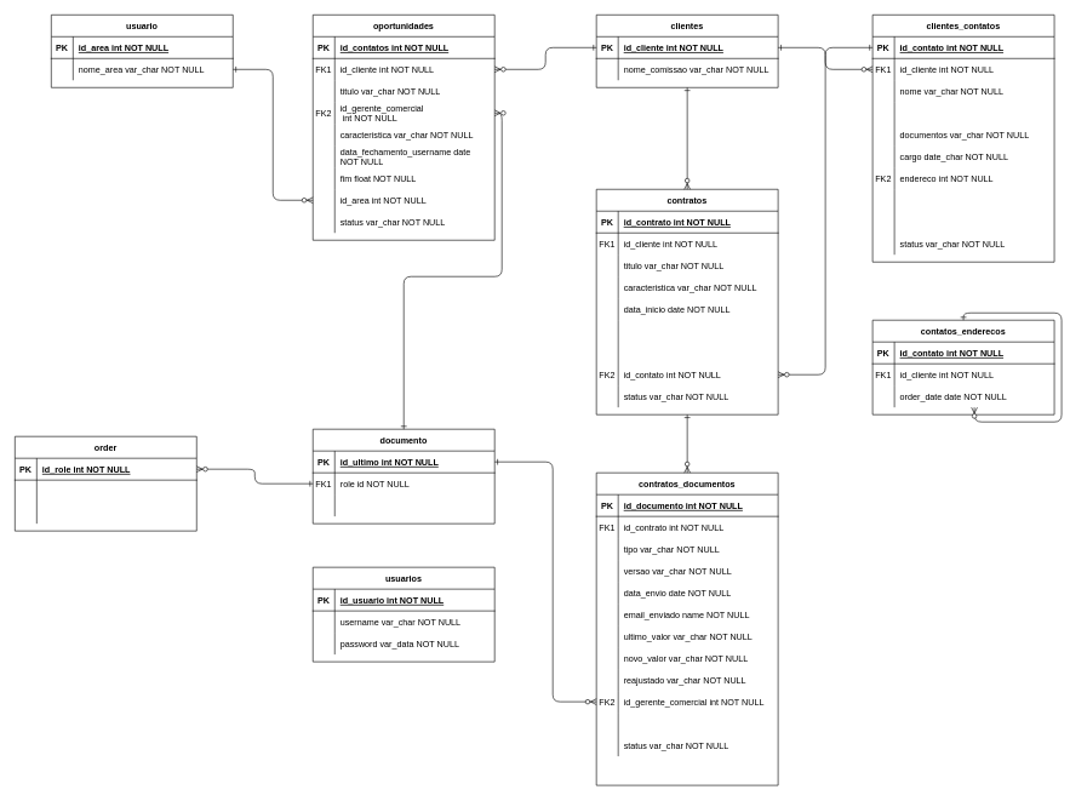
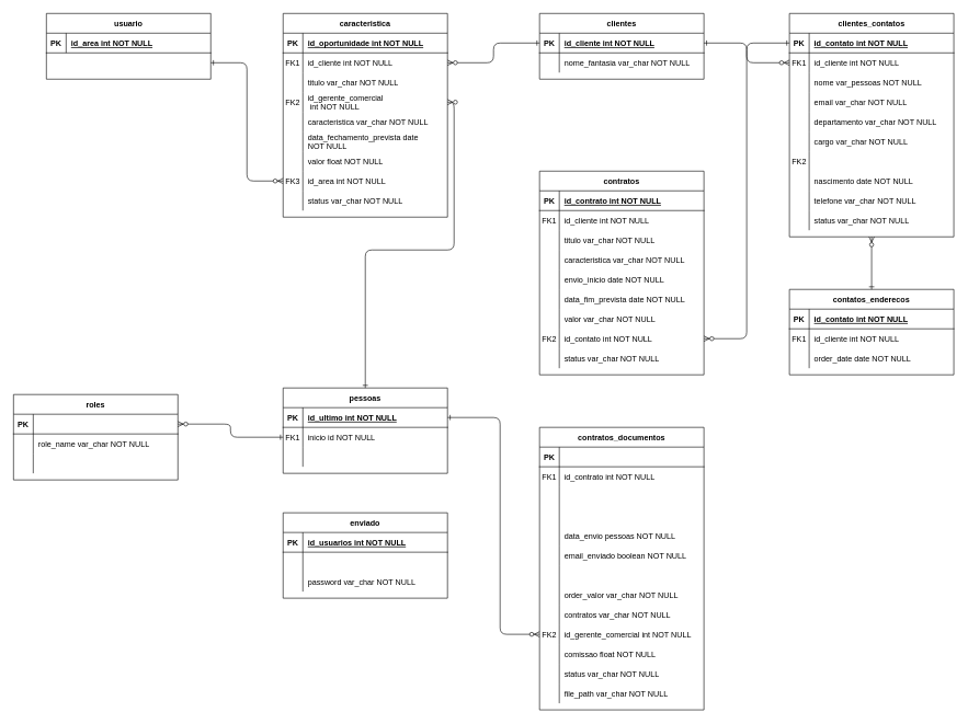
- <mxCell id="155" value="oportunidades" style="shape=table;startSize=30;container=1;collapsible=1;childLayout=tableLayout;fixedRows=1;rowLines=0;fontStyle=1;align=center;resizeLast=1;" vertex="1" parent="1"><mxGeometry x="430" y="20" width="250" height="310" as="geometry" /></mxCell>
+ <mxCell id="155" value="caracteristica" style="shape=table;startSize=30;container=1;collapsible=1;childLayout=tableLayout;fixedRows=1;rowLines=0;fontStyle=1;align=center;resizeLast=1;" vertex="1" parent="1"><mxGeometry x="430" y="20" width="250" height="310" as="geometry" /></mxCell>
- <mxCell id="158" value="id_contatos int NOT NULL " style="shape=partialRectangle;overflow=hidden;connectable=0;fillColor=none;top=0;left=0;bottom=0;right=0;align=left;spacingLeft=6;fontStyle=5;" vertex="1" parent="156"><mxGeometry x="30" width="220" height="30" as="geometry"><mxRectangle width="220" height="30" as="alternateBounds" /></mxGeometry></mxCell>
+ <mxCell id="158" value="id_oportunidade int NOT NULL " style="shape=partialRectangle;overflow=hidden;connectable=0;fillColor=none;top=0;left=0;bottom=0;right=0;align=left;spacingLeft=6;fontStyle=5;" vertex="1" parent="156"><mxGeometry x="30" width="220" height="30" as="geometry"><mxRectangle width="220" height="30" as="alternateBounds" /></mxGeometry></mxCell>
- <mxCell id="191" value="nome_area var_char NOT NULL" style="shape=partialRectangle;overflow=hidden;connectable=0;fillColor=none;top=0;left=0;bottom=0;right=0;align=left;spacingLeft=6;" vertex="1" parent="189"><mxGeometry x="30" width="220" height="30" as="geometry"><mxRectangle width="220" height="30" as="alternateBounds" /></mxGeometry></mxCell>
- <mxCell id="40" value="nome_comissao var_char NOT NULL" style="shape=partialRectangle;overflow=hidden;connectable=0;fillColor=none;top=0;left=0;bottom=0;right=0;align=left;spacingLeft=6;" parent="38" vertex="1"><mxGeometry x="30" width="220" height="30" as="geometry"><mxRectangle width="220" height="30" as="alternateBounds" /></mxGeometry></mxCell>
+ <mxCell id="40" value="nome_fantasia var_char NOT NULL" style="shape=partialRectangle;overflow=hidden;connectable=0;fillColor=none;top=0;left=0;bottom=0;right=0;align=left;spacingLeft=6;" parent="38" vertex="1"><mxGeometry x="30" width="220" height="30" as="geometry"><mxRectangle width="220" height="30" as="alternateBounds" /></mxGeometry></mxCell>
- <mxCell id="12" value="nome var_char NOT NULL" style="shape=partialRectangle;overflow=hidden;connectable=0;fillColor=none;top=0;left=0;bottom=0;right=0;align=left;spacingLeft=6;" parent="10" vertex="1"><mxGeometry x="30" width="220" height="30" as="geometry"><mxRectangle width="220" height="30" as="alternateBounds" /></mxGeometry></mxCell>
+ <mxCell id="12" value="nome var_pessoas NOT NULL" style="shape=partialRectangle;overflow=hidden;connectable=0;fillColor=none;top=0;left=0;bottom=0;right=0;align=left;spacingLeft=6;" parent="10" vertex="1"><mxGeometry x="30" width="220" height="30" as="geometry"><mxRectangle width="220" height="30" as="alternateBounds" /></mxGeometry></mxCell>
+ <mxCell id="15" value="email var_char NOT NULL" style="shape=partialRectangle;overflow=hidden;connectable=0;fillColor=none;top=0;left=0;bottom=0;right=0;align=left;spacingLeft=6;" parent="13" vertex="1"><mxGeometry x="30" width="220" height="30" as="geometry"><mxRectangle width="220" height="30" as="alternateBounds" /></mxGeometry></mxCell>
- <mxCell id="18" value="documentos var_char NOT NULL" style="shape=partialRectangle;overflow=hidden;connectable=0;fillColor=none;top=0;left=0;bottom=0;right=0;align=left;spacingLeft=6;" parent="16" vertex="1"><mxGeometry x="30" width="220" height="30" as="geometry"><mxRectangle width="220" height="30" as="alternateBounds" /></mxGeometry></mxCell>
+ <mxCell id="18" value="departamento var_char NOT NULL" style="shape=partialRectangle;overflow=hidden;connectable=0;fillColor=none;top=0;left=0;bottom=0;right=0;align=left;spacingLeft=6;" parent="16" vertex="1"><mxGeometry x="30" width="220" height="30" as="geometry"><mxRectangle width="220" height="30" as="alternateBounds" /></mxGeometry></mxCell>
- <mxCell id="69" value="" style="endArrow=ERzeroToMany;startArrow=ERone;endFill=1;startFill=0;exitX=0.5;exitY=1;exitDx=0;exitDy=0;entryX=0.5;entryY=0;entryDx=0;entryDy=0;rounded=1;edgeStyle=orthogonalEdgeStyle;" parent="1" source="34" target="41" edge="1"><mxGeometry width="100" height="100" relative="1" as="geometry"><mxPoint x="1070" y="130" as="sourcePoint" /><mxPoint x="970" y="220" as="targetPoint" /></mxGeometry></mxCell>
- <mxCell id="173" value="data_fechamento_username date &#10;NOT NULL" style="shape=partialRectangle;overflow=hidden;connectable=0;fillColor=none;top=0;left=0;bottom=0;right=0;align=left;spacingLeft=6;" vertex="1" parent="171"><mxGeometry x="30" width="220" height="30" as="geometry"><mxRectangle width="220" height="30" as="alternateBounds" /></mxGeometry></mxCell>
+ <mxCell id="173" value="data_fechamento_prevista date &#10;NOT NULL" style="shape=partialRectangle;overflow=hidden;connectable=0;fillColor=none;top=0;left=0;bottom=0;right=0;align=left;spacingLeft=6;" vertex="1" parent="171"><mxGeometry x="30" width="220" height="30" as="geometry"><mxRectangle width="220" height="30" as="alternateBounds" /></mxGeometry></mxCell>
- <mxCell id="21" value="cargo date_char NOT NULL" style="shape=partialRectangle;overflow=hidden;connectable=0;fillColor=none;top=0;left=0;bottom=0;right=0;align=left;spacingLeft=6;" parent="19" vertex="1"><mxGeometry x="30" width="220" height="30" as="geometry"><mxRectangle width="220" height="30" as="alternateBounds" /></mxGeometry></mxCell>
+ <mxCell id="21" value="cargo var_char NOT NULL" style="shape=partialRectangle;overflow=hidden;connectable=0;fillColor=none;top=0;left=0;bottom=0;right=0;align=left;spacingLeft=6;" parent="19" vertex="1"><mxGeometry x="30" width="220" height="30" as="geometry"><mxRectangle width="220" height="30" as="alternateBounds" /></mxGeometry></mxCell>
- <mxCell id="24" value="endereco int NOT NULL" style="shape=partialRectangle;overflow=hidden;connectable=0;fillColor=none;top=0;left=0;bottom=0;right=0;align=left;spacingLeft=6;" parent="22" vertex="1"><mxGeometry x="30" width="220" height="30" as="geometry"><mxRectangle width="220" height="30" as="alternateBounds" /></mxGeometry></mxCell>
- <mxCell id="176" value="fim float NOT NULL" style="shape=partialRectangle;overflow=hidden;connectable=0;fillColor=none;top=0;left=0;bottom=0;right=0;align=left;spacingLeft=6;" vertex="1" parent="174"><mxGeometry x="30" width="220" height="30" as="geometry"><mxRectangle width="220" height="30" as="alternateBounds" /></mxGeometry></mxCell>
+ <mxCell id="176" value="valor float NOT NULL" style="shape=partialRectangle;overflow=hidden;connectable=0;fillColor=none;top=0;left=0;bottom=0;right=0;align=left;spacingLeft=6;" vertex="1" parent="174"><mxGeometry x="30" width="220" height="30" as="geometry"><mxRectangle width="220" height="30" as="alternateBounds" /></mxGeometry></mxCell>
+ <mxCell id="178" value="FK3" style="shape=partialRectangle;overflow=hidden;connectable=0;fillColor=none;top=0;left=0;bottom=0;right=0;" vertex="1" parent="177"><mxGeometry width="30" height="30" as="geometry"><mxRectangle width="30" height="30" as="alternateBounds" /></mxGeometry></mxCell>
+ <mxCell id="27" value="nascimento date NOT NULL" style="shape=partialRectangle;overflow=hidden;connectable=0;fillColor=none;top=0;left=0;bottom=0;right=0;align=left;spacingLeft=6;" parent="25" vertex="1"><mxGeometry x="30" width="220" height="30" as="geometry"><mxRectangle width="220" height="30" as="alternateBounds" /></mxGeometry></mxCell>
+ <mxCell id="30" value="telefone var_char NOT NULL" style="shape=partialRectangle;overflow=hidden;connectable=0;fillColor=none;top=0;left=0;bottom=0;right=0;align=left;spacingLeft=6;" parent="28" vertex="1"><mxGeometry x="30" width="220" height="30" as="geometry"><mxRectangle width="220" height="30" as="alternateBounds" /></mxGeometry></mxCell>
- <mxCell id="56" value="data_inicio date NOT NULL" style="shape=partialRectangle;overflow=hidden;connectable=0;fillColor=none;top=0;left=0;bottom=0;right=0;align=left;spacingLeft=6;" parent="54" vertex="1"><mxGeometry x="30" width="220" height="30" as="geometry"><mxRectangle width="220" height="30" as="alternateBounds" /></mxGeometry></mxCell>
+ <mxCell id="56" value="envio_inicio date NOT NULL" style="shape=partialRectangle;overflow=hidden;connectable=0;fillColor=none;top=0;left=0;bottom=0;right=0;align=left;spacingLeft=6;" parent="54" vertex="1"><mxGeometry x="30" width="220" height="30" as="geometry"><mxRectangle width="220" height="30" as="alternateBounds" /></mxGeometry></mxCell>
- <mxCell id="80" value="" style="endArrow=ERzeroToMany;startArrow=ERone;endFill=1;startFill=0;rounded=1;edgeStyle=orthogonalEdgeStyle;exitX=0.5;exitY=0;exitDx=0;exitDy=0;" parent="1" source="70" target="79" edge="1"><mxGeometry width="100" height="100" relative="1" as="geometry"><mxPoint x="1295" y="390" as="sourcePoint" /><mxPoint x="1080" y="590" as="targetPoint" /></mxGeometry></mxCell>
+ <mxCell id="80" value="" style="endArrow=ERzeroToMany;startArrow=ERone;endFill=1;startFill=0;entryX=0.5;entryY=1;entryDx=0;entryDy=0;rounded=1;edgeStyle=orthogonalEdgeStyle;exitX=0.5;exitY=0;exitDx=0;exitDy=0;" parent="1" source="70" target="3" edge="1"><mxGeometry width="100" height="100" relative="1" as="geometry"><mxPoint x="1295" y="390" as="sourcePoint" /><mxPoint x="1080" y="590" as="targetPoint" /></mxGeometry></mxCell>
+ <mxCell id="59" value="data_fim_prevista date NOT NULL" style="shape=partialRectangle;overflow=hidden;connectable=0;fillColor=none;top=0;left=0;bottom=0;right=0;align=left;spacingLeft=6;" parent="57" vertex="1"><mxGeometry x="30" width="220" height="30" as="geometry"><mxRectangle width="220" height="30" as="alternateBounds" /></mxGeometry></mxCell>
+ <mxCell id="62" value="valor var_char NOT NULL" style="shape=partialRectangle;overflow=hidden;connectable=0;fillColor=none;top=0;left=0;bottom=0;right=0;align=left;spacingLeft=6;" parent="60" vertex="1"><mxGeometry x="30" width="220" height="30" as="geometry"><mxRectangle width="220" height="30" as="alternateBounds" /></mxGeometry></mxCell>
- <mxCell id="124" value="documento" style="shape=table;startSize=30;container=1;collapsible=1;childLayout=tableLayout;fixedRows=1;rowLines=0;fontStyle=1;align=center;resizeLast=1;" parent="1" vertex="1"><mxGeometry x="430" y="590" width="250" height="130" as="geometry" /></mxCell>
+ <mxCell id="124" value="pessoas" style="shape=table;startSize=30;container=1;collapsible=1;childLayout=tableLayout;fixedRows=1;rowLines=0;fontStyle=1;align=center;resizeLast=1;" parent="1" vertex="1"><mxGeometry x="430" y="590" width="250" height="130" as="geometry" /></mxCell>
- <mxCell id="122" value="" style="endArrow=ERzeroToMany;startArrow=ERone;endFill=1;startFill=0;entryX=0.5;entryY=0;entryDx=0;entryDy=0;rounded=1;edgeStyle=orthogonalEdgeStyle;exitX=0.5;exitY=1;exitDx=0;exitDy=0;" parent="1" source="41" target="82" edge="1"><mxGeometry width="100" height="100" relative="1" as="geometry"><mxPoint x="945" y="560" as="sourcePoint" /><mxPoint x="740" y="460" as="targetPoint" /></mxGeometry></mxCell>
- <mxCell id="134" value="order" style="shape=table;startSize=30;container=1;collapsible=1;childLayout=tableLayout;fixedRows=1;rowLines=0;fontStyle=1;align=center;resizeLast=1;" parent="1" vertex="1"><mxGeometry x="20" y="600" width="250" height="130" as="geometry" /></mxCell>
+ <mxCell id="134" value="roles" style="shape=table;startSize=30;container=1;collapsible=1;childLayout=tableLayout;fixedRows=1;rowLines=0;fontStyle=1;align=center;resizeLast=1;" parent="1" vertex="1"><mxGeometry x="20" y="600" width="250" height="130" as="geometry" /></mxCell>
- <mxCell id="137" value="id_role int NOT NULL " style="shape=partialRectangle;overflow=hidden;connectable=0;fillColor=none;top=0;left=0;bottom=0;right=0;align=left;spacingLeft=6;fontStyle=5;" parent="135" vertex="1"><mxGeometry x="30" width="220" height="30" as="geometry"><mxRectangle width="220" height="30" as="alternateBounds" /></mxGeometry></mxCell>
- <mxCell id="130" value="role id NOT NULL" style="shape=partialRectangle;overflow=hidden;connectable=0;fillColor=none;top=0;left=0;bottom=0;right=0;align=left;spacingLeft=6;" parent="128" vertex="1"><mxGeometry x="30" width="220" height="30" as="geometry"><mxRectangle width="220" height="30" as="alternateBounds" /></mxGeometry></mxCell>
+ <mxCell id="130" value="inicio id NOT NULL" style="shape=partialRectangle;overflow=hidden;connectable=0;fillColor=none;top=0;left=0;bottom=0;right=0;align=left;spacingLeft=6;" parent="128" vertex="1"><mxGeometry x="30" width="220" height="30" as="geometry"><mxRectangle width="220" height="30" as="alternateBounds" /></mxGeometry></mxCell>
+ <mxCell id="140" value="role_name var_char NOT NULL" style="shape=partialRectangle;overflow=hidden;connectable=0;fillColor=none;top=0;left=0;bottom=0;right=0;align=left;spacingLeft=6;" parent="138" vertex="1"><mxGeometry x="30" width="220" height="30" as="geometry"><mxRectangle width="220" height="30" as="alternateBounds" /></mxGeometry></mxCell>
- <mxCell id="85" value="id_documento int NOT NULL " style="shape=partialRectangle;overflow=hidden;connectable=0;fillColor=none;top=0;left=0;bottom=0;right=0;align=left;spacingLeft=6;fontStyle=5;" parent="83" vertex="1"><mxGeometry x="30" width="220" height="30" as="geometry"><mxRectangle width="220" height="30" as="alternateBounds" /></mxGeometry></mxCell>
- <mxCell id="91" value="tipo var_char NOT NULL" style="shape=partialRectangle;overflow=hidden;connectable=0;fillColor=none;top=0;left=0;bottom=0;right=0;align=left;spacingLeft=6;" parent="89" vertex="1"><mxGeometry x="30" width="220" height="30" as="geometry"><mxRectangle width="220" height="30" as="alternateBounds" /></mxGeometry></mxCell>
- <mxCell id="94" value="versao var_char NOT NULL" style="shape=partialRectangle;overflow=hidden;connectable=0;fillColor=none;top=0;left=0;bottom=0;right=0;align=left;spacingLeft=6;" parent="92" vertex="1"><mxGeometry x="30" width="220" height="30" as="geometry"><mxRectangle width="220" height="30" as="alternateBounds" /></mxGeometry></mxCell>
- <mxCell id="145" value="usuarios" style="shape=table;startSize=30;container=1;collapsible=1;childLayout=tableLayout;fixedRows=1;rowLines=0;fontStyle=1;align=center;resizeLast=1;" parent="1" vertex="1"><mxGeometry x="430" y="780" width="250" height="130" as="geometry" /></mxCell>
+ <mxCell id="145" value="enviado" style="shape=table;startSize=30;container=1;collapsible=1;childLayout=tableLayout;fixedRows=1;rowLines=0;fontStyle=1;align=center;resizeLast=1;" parent="1" vertex="1"><mxGeometry x="430" y="780" width="250" height="130" as="geometry" /></mxCell>
- <mxCell id="97" value="data_envio date NOT NULL" style="shape=partialRectangle;overflow=hidden;connectable=0;fillColor=none;top=0;left=0;bottom=0;right=0;align=left;spacingLeft=6;" parent="95" vertex="1"><mxGeometry x="30" width="220" height="30" as="geometry"><mxRectangle width="220" height="30" as="alternateBounds" /></mxGeometry></mxCell>
+ <mxCell id="97" value="data_envio pessoas NOT NULL" style="shape=partialRectangle;overflow=hidden;connectable=0;fillColor=none;top=0;left=0;bottom=0;right=0;align=left;spacingLeft=6;" parent="95" vertex="1"><mxGeometry x="30" width="220" height="30" as="geometry"><mxRectangle width="220" height="30" as="alternateBounds" /></mxGeometry></mxCell>
- <mxCell id="148" value="id_usuario int NOT NULL " style="shape=partialRectangle;overflow=hidden;connectable=0;fillColor=none;top=0;left=0;bottom=0;right=0;align=left;spacingLeft=6;fontStyle=5;" parent="146" vertex="1"><mxGeometry x="30" width="220" height="30" as="geometry"><mxRectangle width="220" height="30" as="alternateBounds" /></mxGeometry></mxCell>
+ <mxCell id="148" value="id_usuarios int NOT NULL " style="shape=partialRectangle;overflow=hidden;connectable=0;fillColor=none;top=0;left=0;bottom=0;right=0;align=left;spacingLeft=6;fontStyle=5;" parent="146" vertex="1"><mxGeometry x="30" width="220" height="30" as="geometry"><mxRectangle width="220" height="30" as="alternateBounds" /></mxGeometry></mxCell>
- <mxCell id="100" value="email_enviado name NOT NULL" style="shape=partialRectangle;overflow=hidden;connectable=0;fillColor=none;top=0;left=0;bottom=0;right=0;align=left;spacingLeft=6;" parent="98" vertex="1"><mxGeometry x="30" width="220" height="30" as="geometry"><mxRectangle width="220" height="30" as="alternateBounds" /></mxGeometry></mxCell>
+ <mxCell id="100" value="email_enviado boolean NOT NULL" style="shape=partialRectangle;overflow=hidden;connectable=0;fillColor=none;top=0;left=0;bottom=0;right=0;align=left;spacingLeft=6;" parent="98" vertex="1"><mxGeometry x="30" width="220" height="30" as="geometry"><mxRectangle width="220" height="30" as="alternateBounds" /></mxGeometry></mxCell>
- <mxCell id="151" value="username var_char NOT NULL" style="shape=partialRectangle;overflow=hidden;connectable=0;fillColor=none;top=0;left=0;bottom=0;right=0;align=left;spacingLeft=6;" parent="149" vertex="1"><mxGeometry x="30" width="220" height="30" as="geometry"><mxRectangle width="220" height="30" as="alternateBounds" /></mxGeometry></mxCell>
- <mxCell id="103" value="ultimo_valor var_char NOT NULL" style="shape=partialRectangle;overflow=hidden;connectable=0;fillColor=none;top=0;left=0;bottom=0;right=0;align=left;spacingLeft=6;" parent="101" vertex="1"><mxGeometry x="30" width="220" height="30" as="geometry"><mxRectangle width="220" height="30" as="alternateBounds" /></mxGeometry></mxCell>
- <mxCell id="154" value="password var_data NOT NULL" style="shape=partialRectangle;overflow=hidden;connectable=0;fillColor=none;top=0;left=0;bottom=0;right=0;align=left;spacingLeft=6;" parent="152" vertex="1"><mxGeometry x="30" width="220" height="30" as="geometry"><mxRectangle width="220" height="30" as="alternateBounds" /></mxGeometry></mxCell>
+ <mxCell id="154" value="password var_char NOT NULL" style="shape=partialRectangle;overflow=hidden;connectable=0;fillColor=none;top=0;left=0;bottom=0;right=0;align=left;spacingLeft=6;" parent="152" vertex="1"><mxGeometry x="30" width="220" height="30" as="geometry"><mxRectangle width="220" height="30" as="alternateBounds" /></mxGeometry></mxCell>
- <mxCell id="106" value="novo_valor var_char NOT NULL" style="shape=partialRectangle;overflow=hidden;connectable=0;fillColor=none;top=0;left=0;bottom=0;right=0;align=left;spacingLeft=6;" parent="104" vertex="1"><mxGeometry x="30" width="220" height="30" as="geometry"><mxRectangle width="220" height="30" as="alternateBounds" /></mxGeometry></mxCell>
+ <mxCell id="106" value="order_valor var_char NOT NULL" style="shape=partialRectangle;overflow=hidden;connectable=0;fillColor=none;top=0;left=0;bottom=0;right=0;align=left;spacingLeft=6;" parent="104" vertex="1"><mxGeometry x="30" width="220" height="30" as="geometry"><mxRectangle width="220" height="30" as="alternateBounds" /></mxGeometry></mxCell>
- <mxCell id="109" value="reajustado var_char NOT NULL" style="shape=partialRectangle;overflow=hidden;connectable=0;fillColor=none;top=0;left=0;bottom=0;right=0;align=left;spacingLeft=6;" parent="107" vertex="1"><mxGeometry x="30" width="220" height="30" as="geometry"><mxRectangle width="220" height="30" as="alternateBounds" /></mxGeometry></mxCell>
+ <mxCell id="109" value="contratos var_char NOT NULL" style="shape=partialRectangle;overflow=hidden;connectable=0;fillColor=none;top=0;left=0;bottom=0;right=0;align=left;spacingLeft=6;" parent="107" vertex="1"><mxGeometry x="30" width="220" height="30" as="geometry"><mxRectangle width="220" height="30" as="alternateBounds" /></mxGeometry></mxCell>
+ <mxCell id="115" value="comissao float NOT NULL" style="shape=partialRectangle;overflow=hidden;connectable=0;fillColor=none;top=0;left=0;bottom=0;right=0;align=left;spacingLeft=6;" parent="113" vertex="1"><mxGeometry x="30" width="220" height="30" as="geometry"><mxRectangle width="220" height="30" as="alternateBounds" /></mxGeometry></mxCell>
+ <mxCell id="121" value="file_path var_char NOT NULL" style="shape=partialRectangle;overflow=hidden;connectable=0;fillColor=none;top=0;left=0;bottom=0;right=0;align=left;spacingLeft=6;" parent="119" vertex="1"><mxGeometry x="30" width="220" height="30" as="geometry"><mxRectangle width="220" height="30" as="alternateBounds" /></mxGeometry></mxCell>
